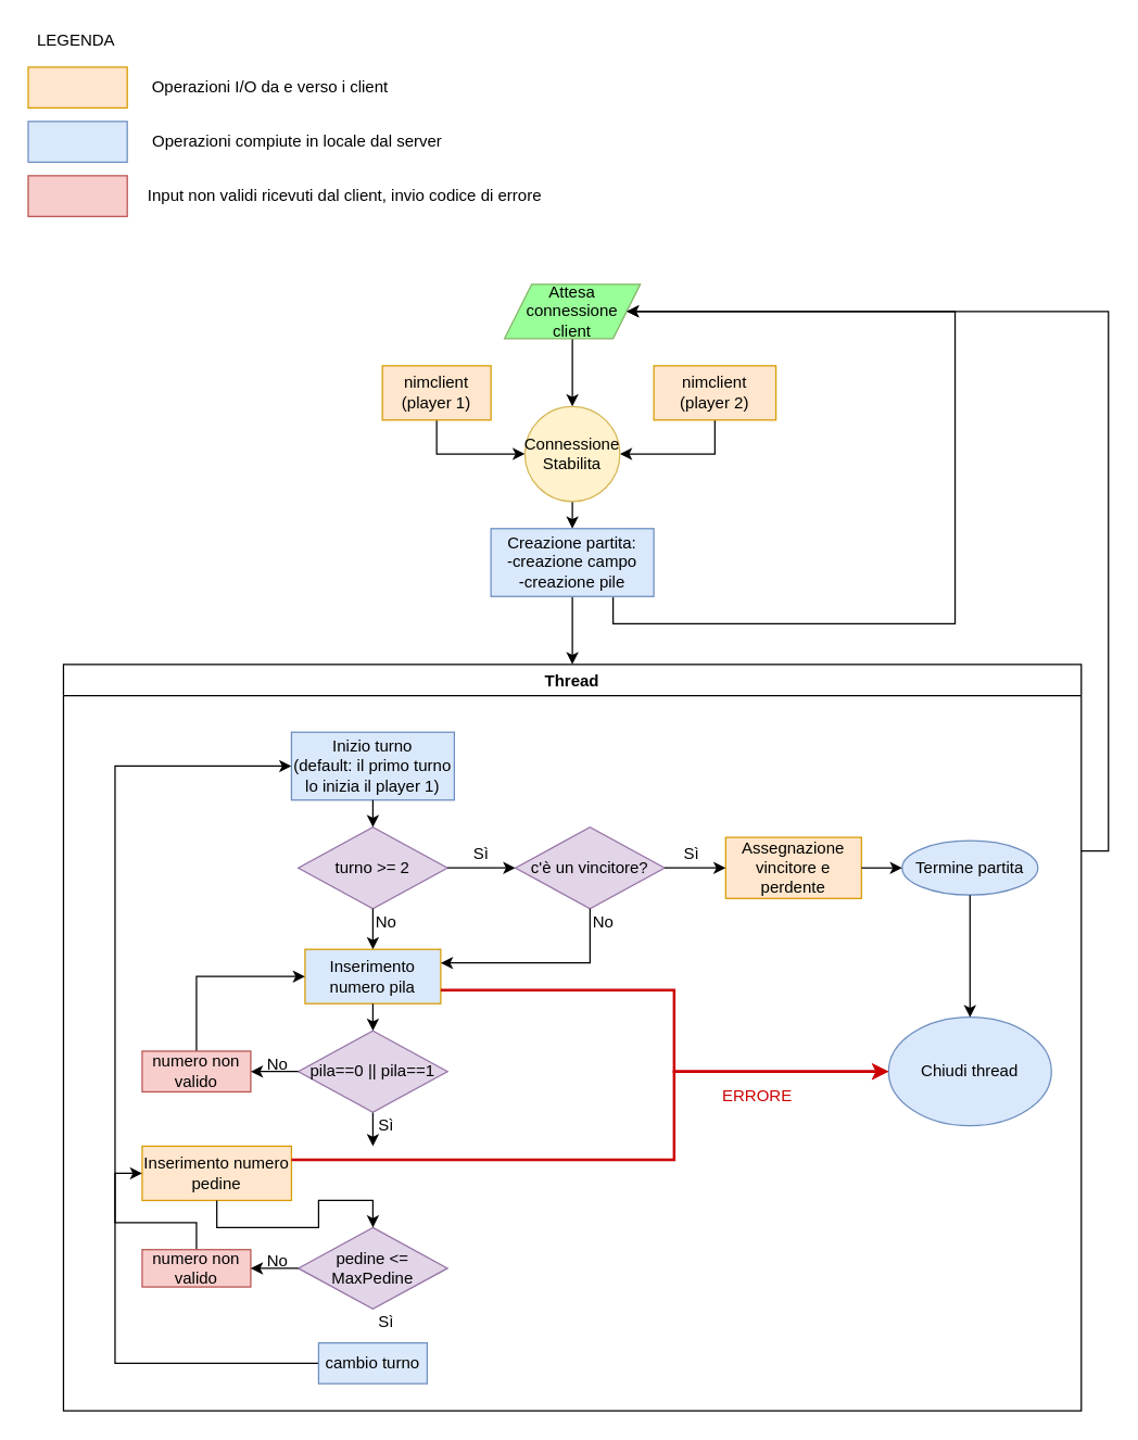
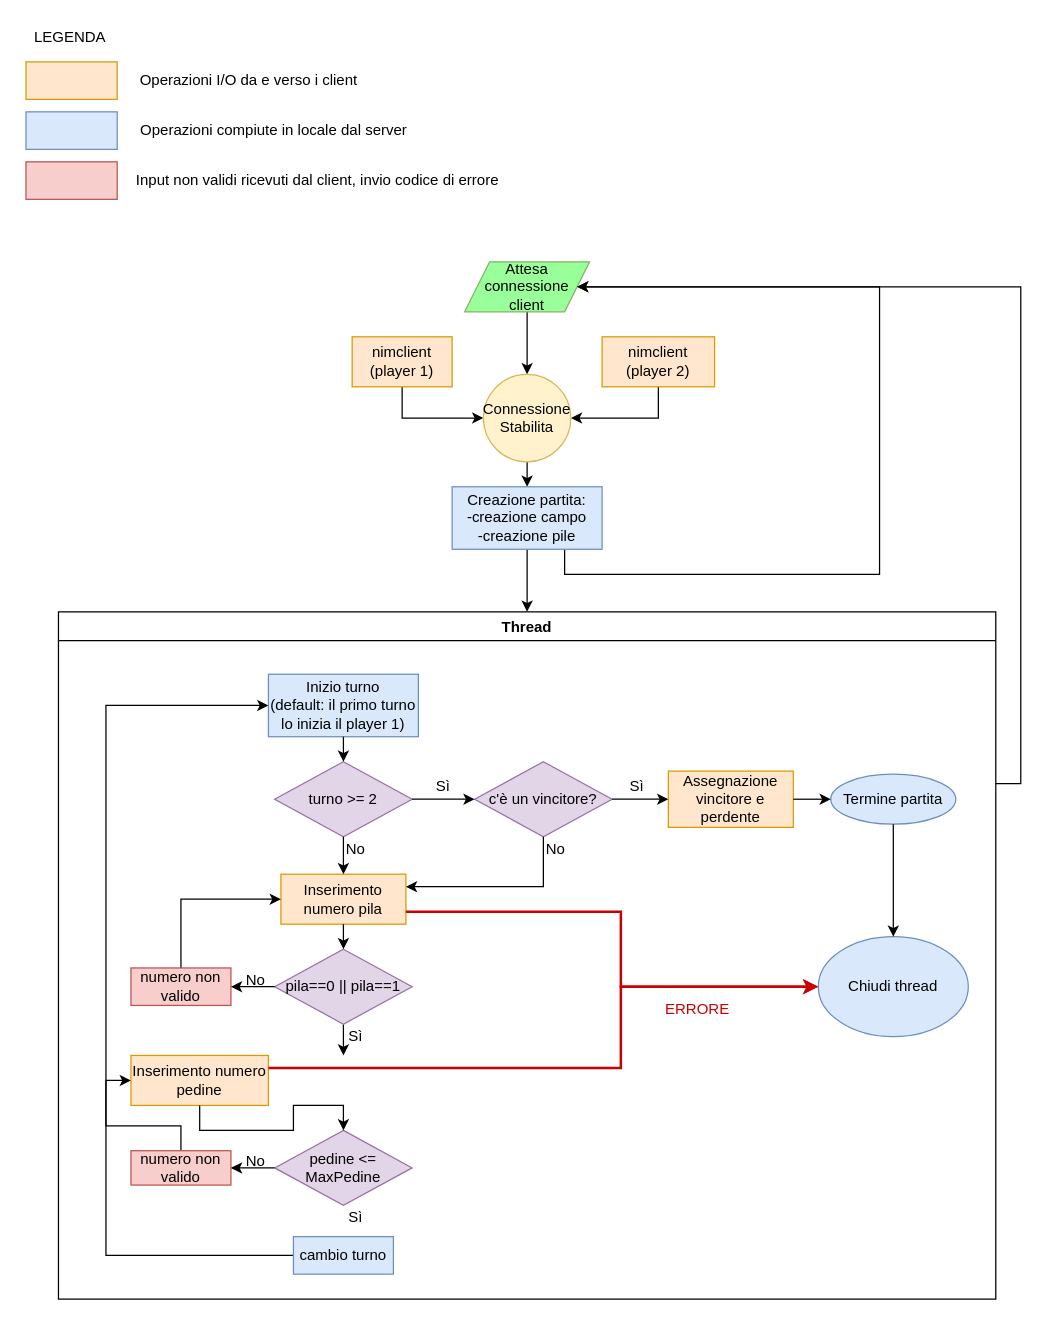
- <mxCell id="26" value="Inserimento numero pila" style="rounded=0;whiteSpace=wrap;html=1;fillColor=#dae8fc;strokeColor=#d79b00;" vertex="1" parent="13"><mxGeometry x="178" y="210" width="100" height="40" as="geometry" /></mxCell>
+ <mxCell id="26" value="Inserimento numero pila" style="rounded=0;whiteSpace=wrap;html=1;fillColor=#ffe6cc;strokeColor=#d79b00;" vertex="1" parent="13"><mxGeometry x="178" y="210" width="100" height="40" as="geometry" /></mxCell>
